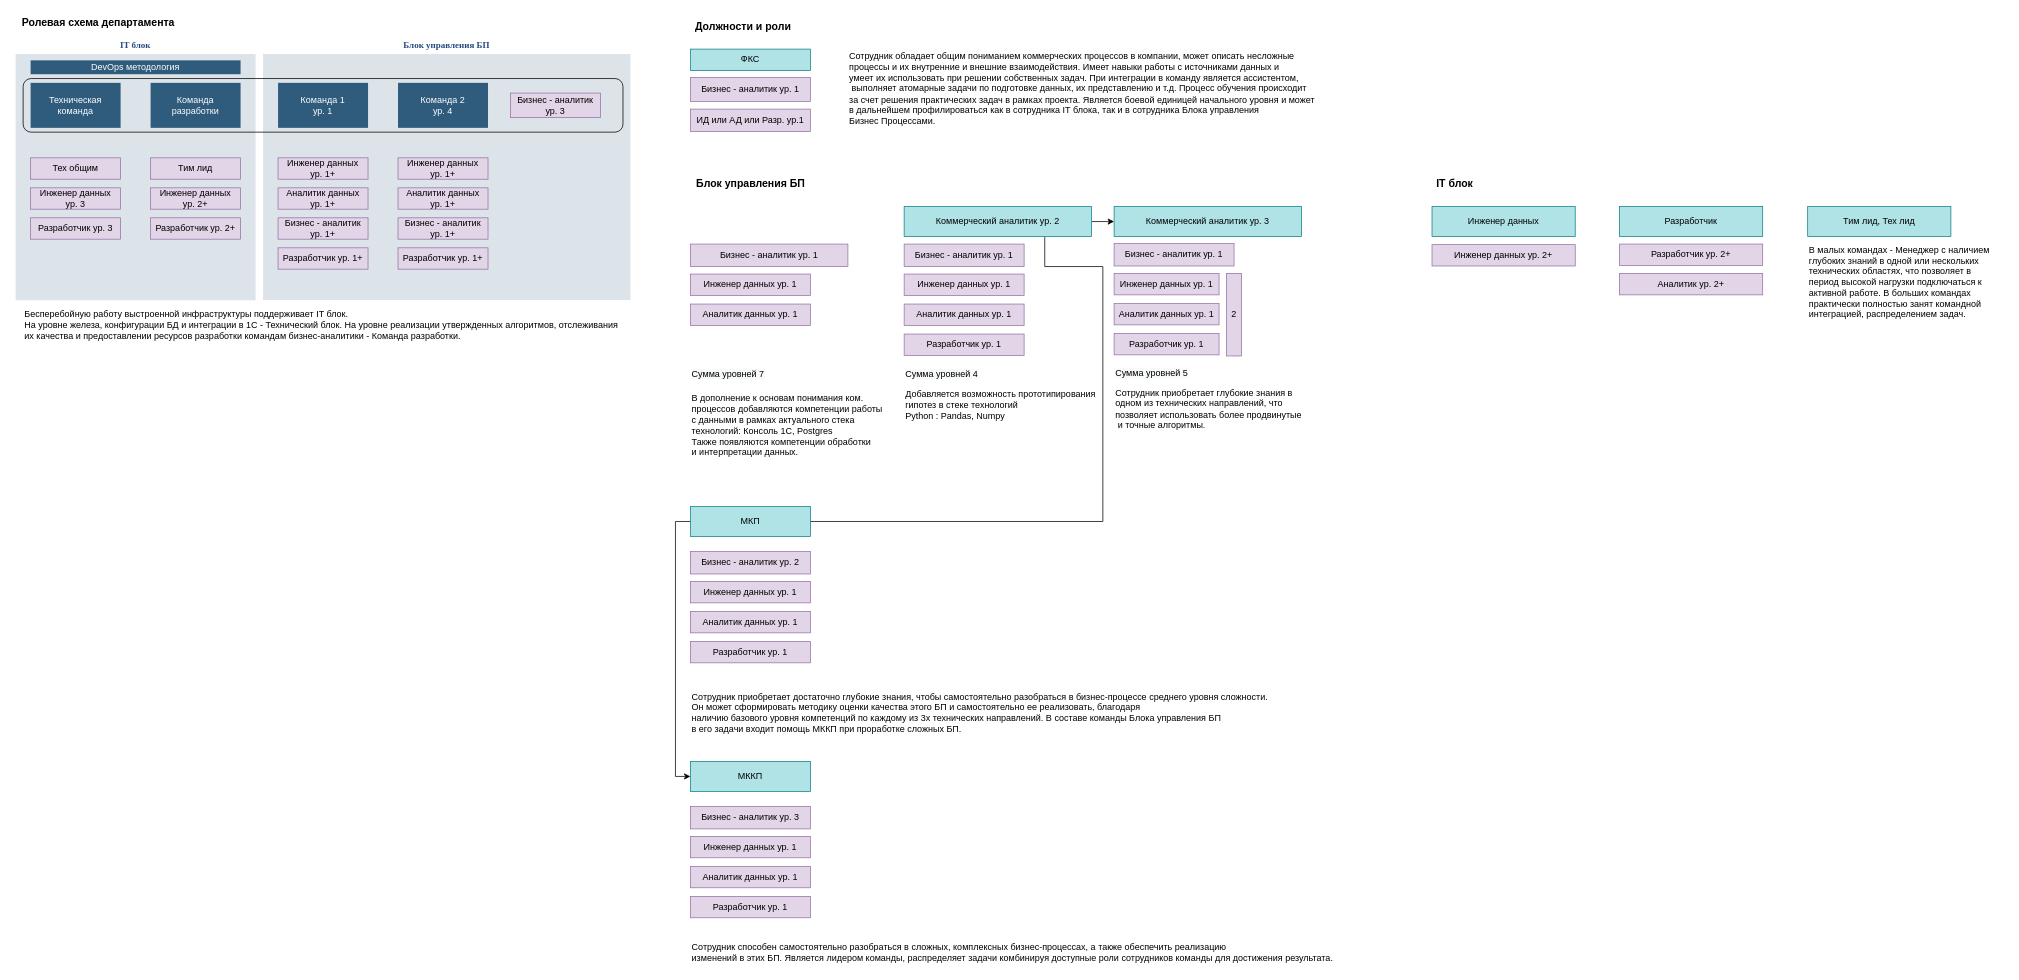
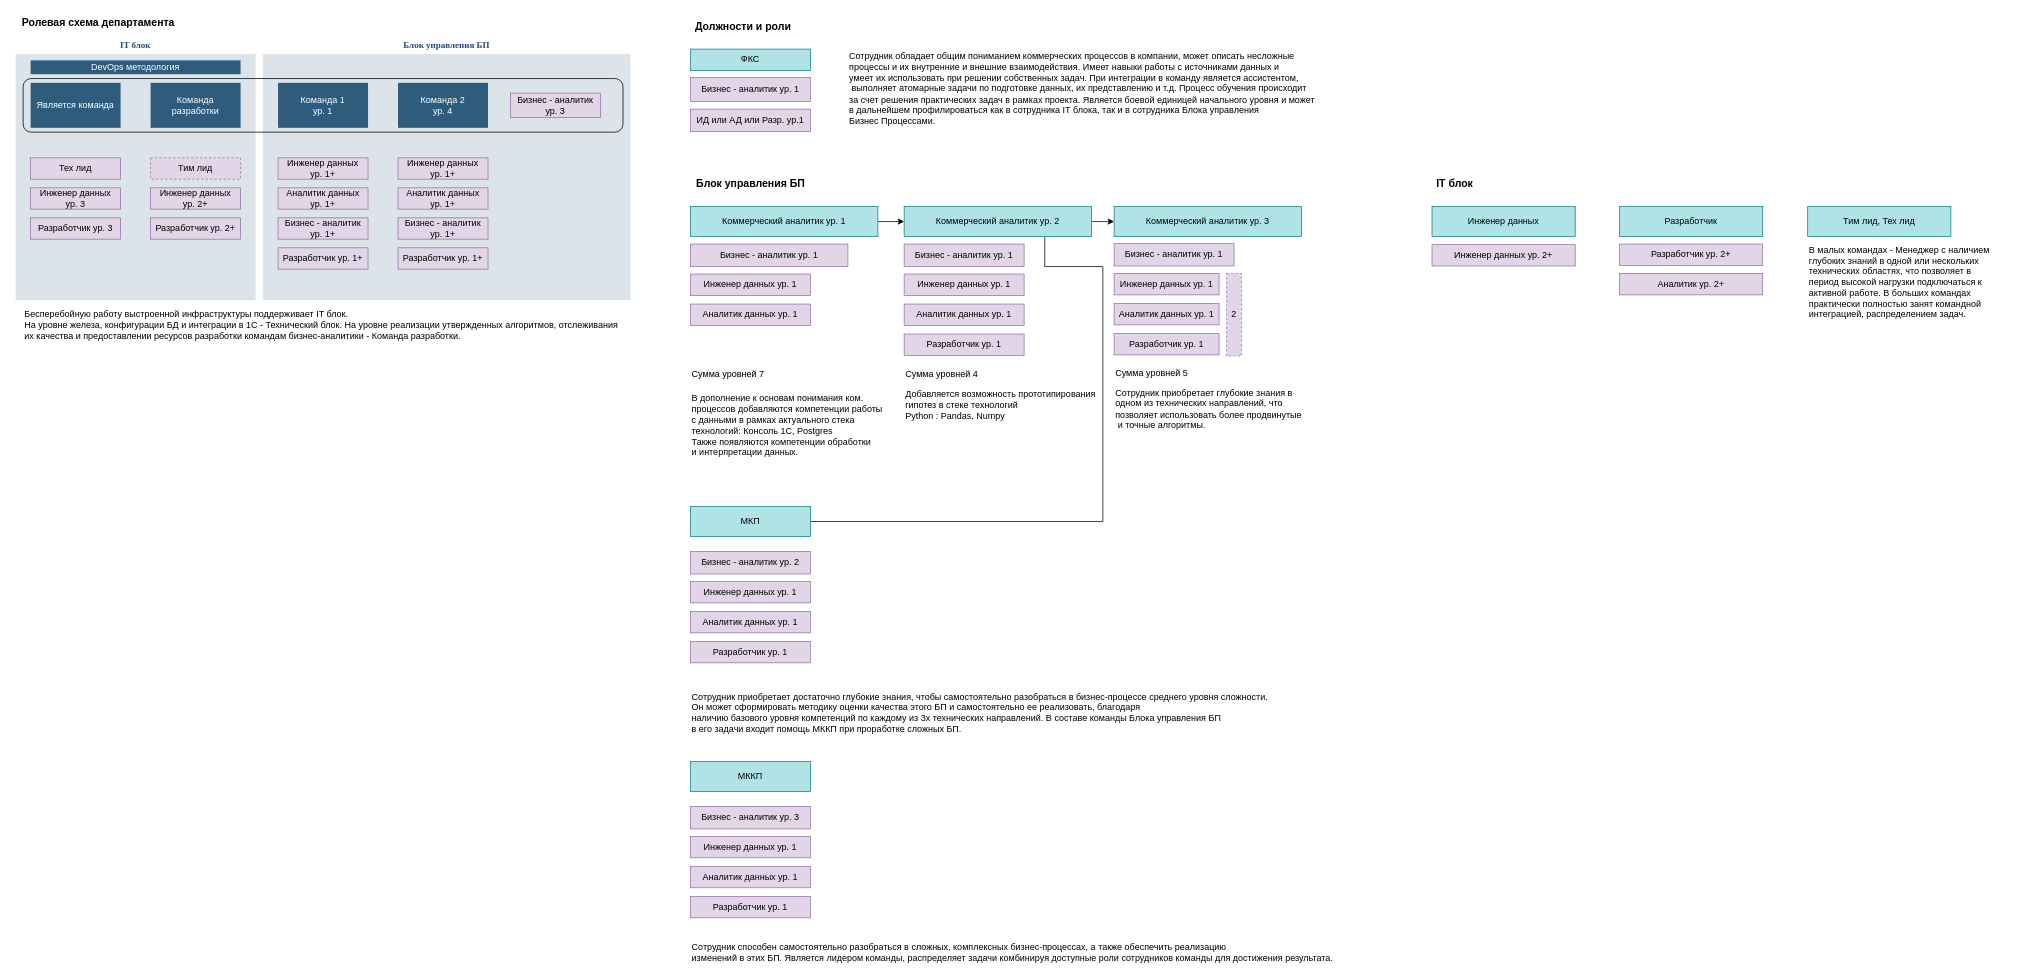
- <mxCell id="3" value="Техническая команда" style="whiteSpace=wrap;shadow=0;fontColor=#FFFFFF;fontFamily=Helvetica;fontStyle=0;html=1;fontSize=12;plain-purple;strokeColor=none;fillColor=#2f5b7c;gradientColor=none;spacing=6;verticalAlign=middle;" parent="2" vertex="1"><mxGeometry x="20" y="61.5" width="120" height="60" as="geometry" /></mxCell>
+ <mxCell id="3" value="Является команда" style="whiteSpace=wrap;shadow=0;fontColor=#FFFFFF;fontFamily=Helvetica;fontStyle=0;html=1;fontSize=12;plain-purple;strokeColor=none;fillColor=#2f5b7c;gradientColor=none;spacing=6;verticalAlign=middle;" parent="2" vertex="1"><mxGeometry x="20" y="61.5" width="120" height="60" as="geometry" /></mxCell>
- <mxCell id="5" value="Тех общим" style="whiteSpace=wrap;strokeColor=#9673a6;fillColor=#e1d5e7;shadow=0;fontFamily=Helvetica;fontStyle=0;html=1;fontSize=12;spacing=6;verticalAlign=middle;" parent="2" vertex="1"><mxGeometry x="20" y="161.5" width="120" height="28.5" as="geometry" /></mxCell>
+ <mxCell id="5" value="Тех лид" style="whiteSpace=wrap;strokeColor=#9673a6;fillColor=#e1d5e7;shadow=0;fontFamily=Helvetica;fontStyle=0;html=1;fontSize=12;spacing=6;verticalAlign=middle;" parent="2" vertex="1"><mxGeometry x="20" y="161.5" width="120" height="28.5" as="geometry" /></mxCell>
- <mxCell id="9" value="Тим лид" style="whiteSpace=wrap;strokeColor=#9673a6;fillColor=#e1d5e7;shadow=0;fontFamily=Helvetica;fontStyle=0;html=1;fontSize=12;spacing=6;verticalAlign=middle;" vertex="1" parent="2"><mxGeometry x="180" y="161.5" width="120" height="28.5" as="geometry" /></mxCell>
+ <mxCell id="9" value="Тим лид" style="whiteSpace=wrap;strokeColor=#9673a6;fillColor=#e1d5e7;shadow=0;fontFamily=Helvetica;fontStyle=0;html=1;fontSize=12;spacing=6;verticalAlign=middle;dashed=1;" vertex="1" parent="2"><mxGeometry x="180" y="161.5" width="120" height="28.5" as="geometry" /></mxCell>
+ <mxCell id="28" value="Коммерческий аналитик ур. 1" style="whiteSpace=wrap;strokeColor=#0e8088;fillColor=#b0e3e6;shadow=0;fontFamily=Helvetica;fontStyle=0;html=1;fontSize=12;spacing=6;verticalAlign=middle;" vertex="1" parent="1"><mxGeometry x="920" y="275" width="250" height="40" as="geometry" /></mxCell>
+ <mxCell id="27" style="edgeStyle=orthogonalEdgeStyle;rounded=0;orthogonalLoop=1;jettySize=auto;html=1;exitX=1;exitY=0.5;exitDx=0;exitDy=0;entryX=0;entryY=0.5;entryDx=0;entryDy=0;fontSize=14;" edge="1" parent="1" source="28" target="37"><mxGeometry relative="1" as="geometry" /></mxCell>
- <mxCell id="47" value="2" style="whiteSpace=wrap;strokeColor=#9673a6;fillColor=#e1d5e7;shadow=0;fontFamily=Helvetica;fontStyle=0;html=1;fontSize=12;spacing=6;verticalAlign=middle;" vertex="1" parent="1"><mxGeometry x="1635" y="364.25" width="20" height="110" as="geometry" /></mxCell>
+ <mxCell id="47" value="2" style="whiteSpace=wrap;strokeColor=#9673a6;fillColor=#e1d5e7;shadow=0;fontFamily=Helvetica;fontStyle=0;html=1;fontSize=12;spacing=6;verticalAlign=middle;dashed=1;" vertex="1" parent="1"><mxGeometry x="1635" y="364.25" width="20" height="110" as="geometry" /></mxCell>
- <mxCell id="48" style="edgeStyle=orthogonalEdgeStyle;rounded=0;orthogonalLoop=1;jettySize=auto;html=1;exitX=0;exitY=0.5;exitDx=0;exitDy=0;entryX=0;entryY=0.5;entryDx=0;entryDy=0;fontSize=14;" edge="1" parent="1" source="49" target="54"><mxGeometry relative="1" as="geometry" /></mxCell>
